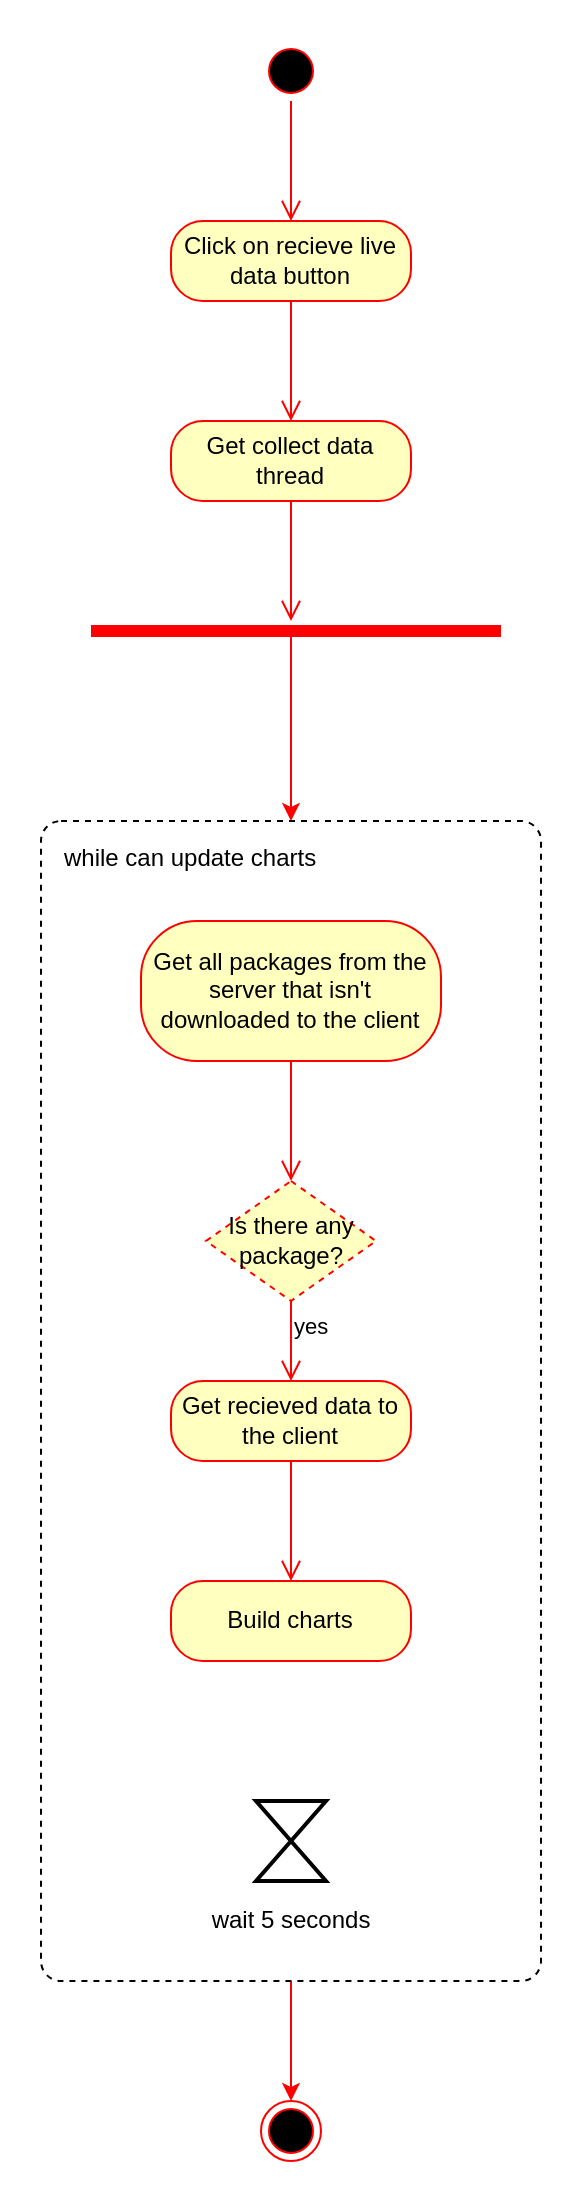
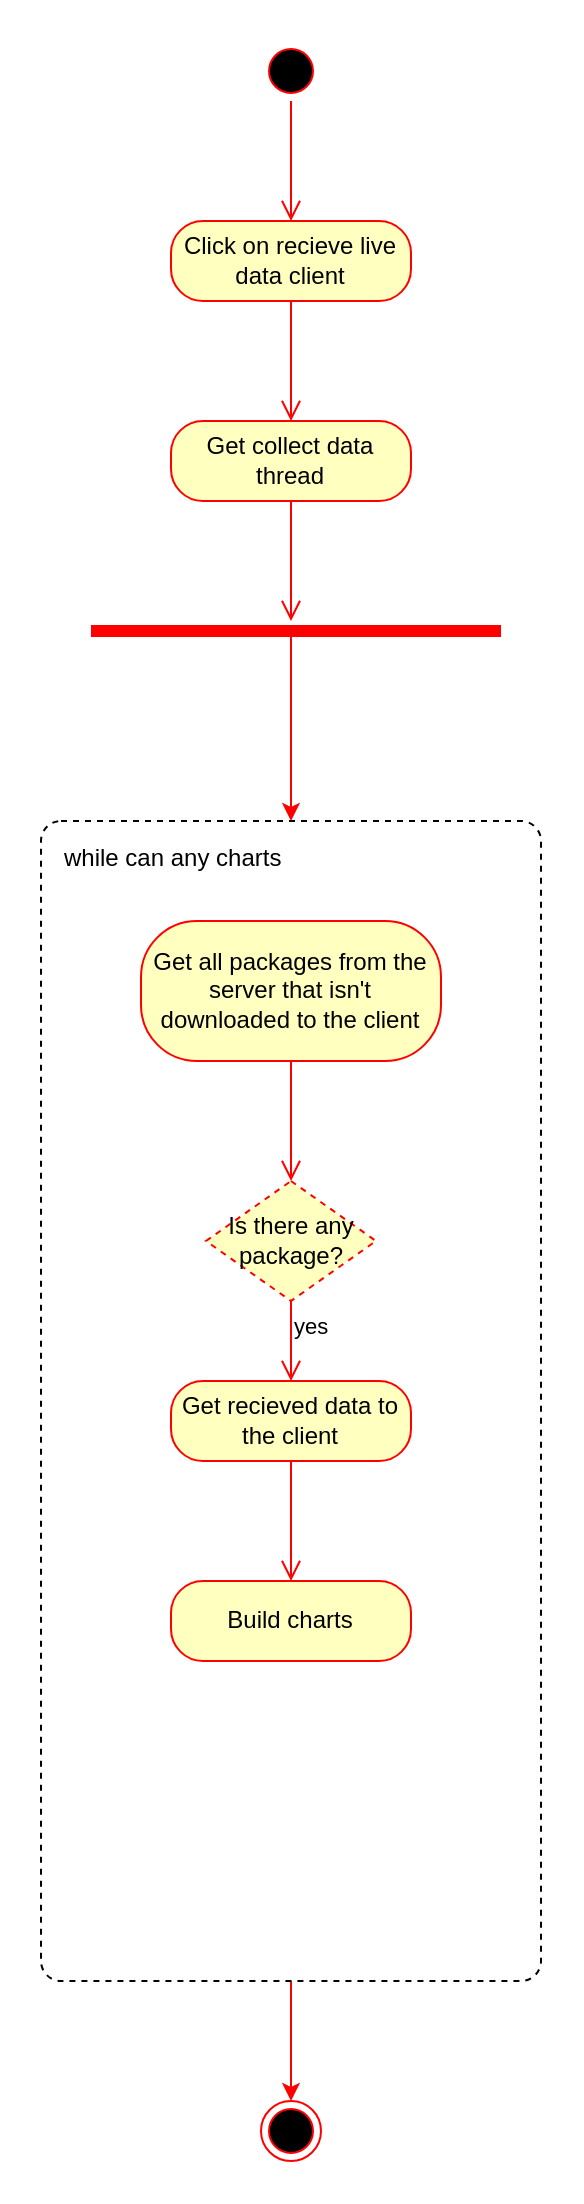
- <mxCell id="4" value="Click on recieve live data button" style="rounded=1;whiteSpace=wrap;html=1;arcSize=40;fontColor=#000000;fillColor=#ffffc0;strokeColor=#ff0000;" vertex="1" parent="1"><mxGeometry x="85" y="110" width="120" height="40" as="geometry" /></mxCell>
+ <mxCell id="4" value="Click on recieve live data client" style="rounded=1;whiteSpace=wrap;html=1;arcSize=40;fontColor=#000000;fillColor=#ffffc0;strokeColor=#ff0000;" vertex="1" parent="1"><mxGeometry x="85" y="110" width="120" height="40" as="geometry" /></mxCell>
- <mxCell id="11" value="while can update charts" style="dashed=1;rounded=1;absoluteArcSize=1;arcSize=20;html=1;verticalAlign=top;align=left;spacingTop=5;spacingLeft=10;" vertex="1" parent="1"><mxGeometry x="20" y="410" width="250" height="580" as="geometry" /></mxCell>
+ <mxCell id="11" value="while can any charts" style="dashed=1;rounded=1;absoluteArcSize=1;arcSize=20;html=1;verticalAlign=top;align=left;spacingTop=5;spacingLeft=10;" vertex="1" parent="1"><mxGeometry x="20" y="410" width="250" height="580" as="geometry" /></mxCell>
- <mxCell id="19" value="wait 5 seconds" style="html=1;shape=mxgraph.sysml.timeEvent;strokeWidth=2;verticalLabelPosition=bottom;verticalAlignment=top;" vertex="1" parent="1"><mxGeometry x="127.5" y="900" width="35" height="40" as="geometry" /></mxCell>
